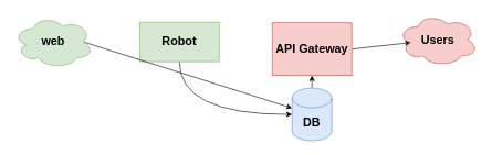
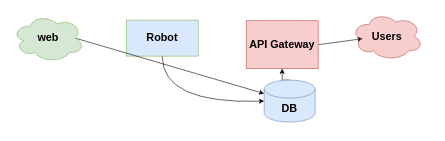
- <mxCell id="10" value="&lt;b&gt;&lt;font style=&quot;font-size: 18px&quot;&gt;Users&lt;/font&gt;&lt;/b&gt;" style="ellipse;shape=cloud;whiteSpace=wrap;html=1;fontSize=18;fillColor=#f8cecc;strokeColor=#b85450;" vertex="1" parent="1"><mxGeometry x="600" y="20" width="120" height="80" as="geometry" /></mxCell>
+ <mxCell id="10" value="&lt;b&gt;&lt;font style=&quot;font-size: 18px&quot;&gt;Users&lt;/font&gt;&lt;/b&gt;" style="ellipse;shape=cloud;whiteSpace=wrap;html=1;fontSize=18;fillColor=#f8cecc;strokeColor=#b85450;" vertex="1" parent="1"><mxGeometry x="585" y="20" width="120" height="80" as="geometry" /></mxCell>
- <mxCell id="3" value="&lt;font style=&quot;font-size: 18px&quot;&gt;&lt;b&gt;Robot&lt;/b&gt;&lt;/font&gt;" style="rounded=0;whiteSpace=wrap;html=1;fillColor=#d5e8d4;strokeColor=#82b366;" vertex="1" parent="1"><mxGeometry x="210" y="33" width="120" height="60" as="geometry" /></mxCell>
+ <mxCell id="3" value="&lt;font style=&quot;font-size: 18px&quot;&gt;&lt;b&gt;Robot&lt;/b&gt;&lt;/font&gt;" style="rounded=0;whiteSpace=wrap;html=1;fillColor=#dae8fc;strokeColor=#82b366;" vertex="1" parent="1"><mxGeometry x="210" y="33" width="120" height="60" as="geometry" /></mxCell>
- <mxCell id="5" value="&lt;font style=&quot;font-size: 18px&quot;&gt;&lt;b&gt;DB&lt;/b&gt;&lt;/font&gt;" style="shape=cylinder3;whiteSpace=wrap;html=1;boundedLbl=1;backgroundOutline=1;size=15;fillColor=#dae8fc;strokeColor=#6c8ebf;" vertex="1" parent="1"><mxGeometry x="440" y="133" width="60" height="80" as="geometry" /></mxCell>
+ <mxCell id="5" value="&lt;font style=&quot;font-size: 18px&quot;&gt;&lt;b&gt;DB&lt;/b&gt;&lt;/font&gt;" style="shape=cylinder3;whiteSpace=wrap;html=1;boundedLbl=1;backgroundOutline=1;size=15;fillColor=#dae8fc;strokeColor=#6c8ebf;" vertex="1" parent="1"><mxGeometry x="440" y="133" width="85" height="70" as="geometry" /></mxCell>
